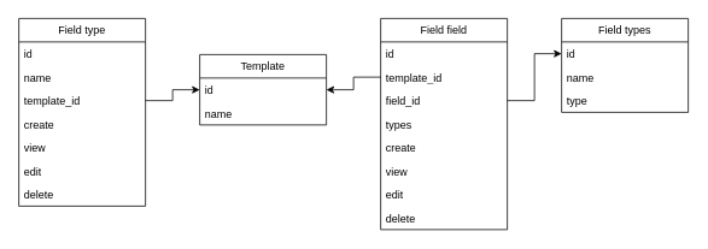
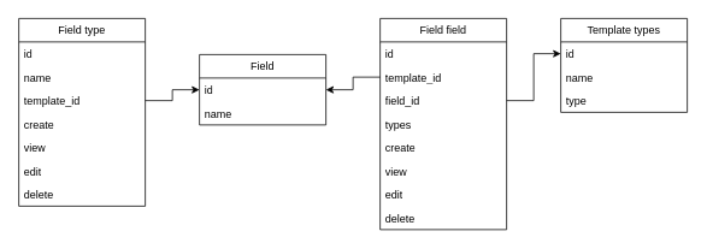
- <mxCell id="13" value="Field types" style="swimlane;fontStyle=0;childLayout=stackLayout;horizontal=1;startSize=26;fillColor=none;horizontalStack=0;resizeParent=1;resizeParentMax=0;resizeLast=0;collapsible=1;marginBottom=0;whiteSpace=wrap;html=1;" vertex="1" parent="1"><mxGeometry x="620" y="20" width="140" height="104" as="geometry" /></mxCell>
+ <mxCell id="13" value="Template types" style="swimlane;fontStyle=0;childLayout=stackLayout;horizontal=1;startSize=26;fillColor=none;horizontalStack=0;resizeParent=1;resizeParentMax=0;resizeLast=0;collapsible=1;marginBottom=0;whiteSpace=wrap;html=1;" vertex="1" parent="1"><mxGeometry x="620" y="20" width="140" height="104" as="geometry" /></mxCell>
- <mxCell id="10" value="Template" style="swimlane;fontStyle=0;childLayout=stackLayout;horizontal=1;startSize=26;fillColor=none;horizontalStack=0;resizeParent=1;resizeParentMax=0;resizeLast=0;collapsible=1;marginBottom=0;whiteSpace=wrap;html=1;" vertex="1" parent="1"><mxGeometry x="220" y="60" width="140" height="78" as="geometry" /></mxCell>
+ <mxCell id="10" value="Field" style="swimlane;fontStyle=0;childLayout=stackLayout;horizontal=1;startSize=26;fillColor=none;horizontalStack=0;resizeParent=1;resizeParentMax=0;resizeLast=0;collapsible=1;marginBottom=0;whiteSpace=wrap;html=1;" vertex="1" parent="1"><mxGeometry x="220" y="60" width="140" height="78" as="geometry" /></mxCell>
